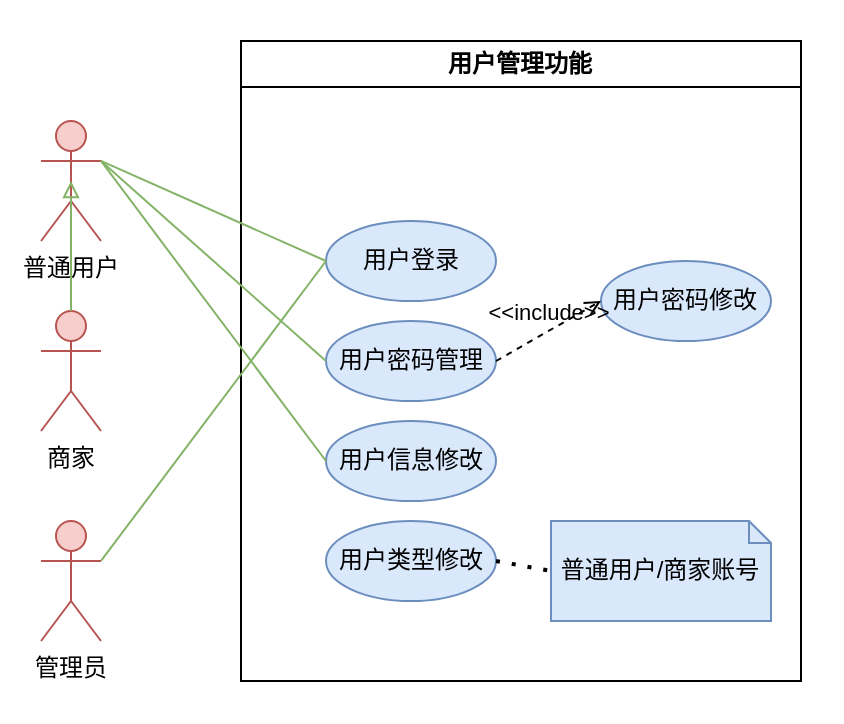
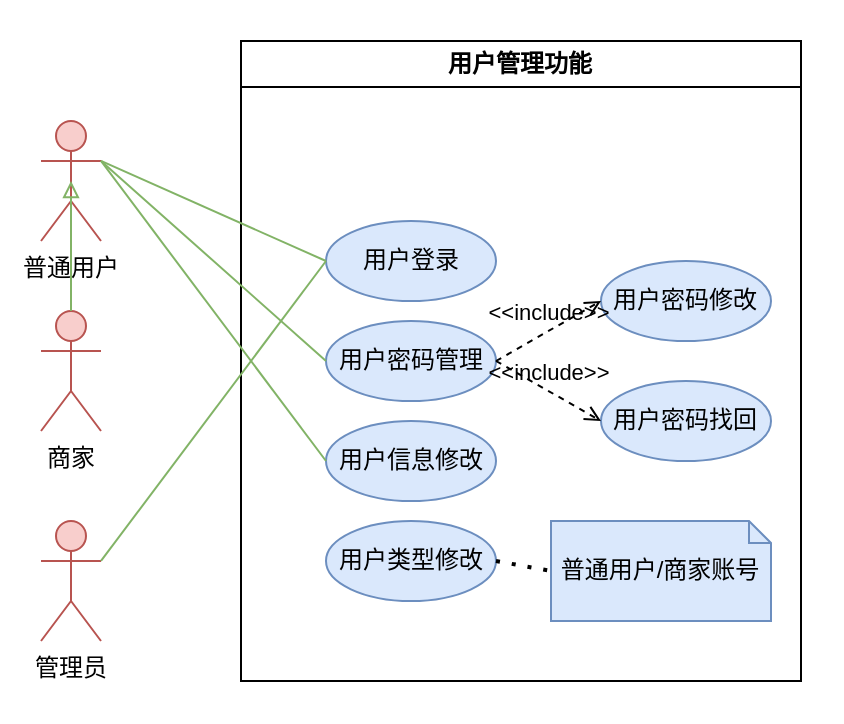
+ <mxCell id="10" value="&amp;lt;&amp;lt;include&amp;gt;&amp;gt;" style="html=1;verticalAlign=bottom;labelBackgroundColor=none;endArrow=open;endFill=0;dashed=1;rounded=0;exitX=1;exitY=0.5;exitDx=0;exitDy=0;entryX=0;entryY=0.5;entryDx=0;entryDy=0;" edge="1" parent="2" source="4" target="8"><mxGeometry width="160" relative="1" as="geometry"><mxPoint x="320" y="270" as="sourcePoint" /><mxPoint x="480" y="270" as="targetPoint" /></mxGeometry></mxCell>
+ <mxCell id="8" value="用户密码找回" style="ellipse;whiteSpace=wrap;html=1;fillColor=#dae8fc;strokeColor=#6c8ebf;" vertex="1" parent="2"><mxGeometry x="180" y="170" width="85" height="40" as="geometry" /></mxCell>
